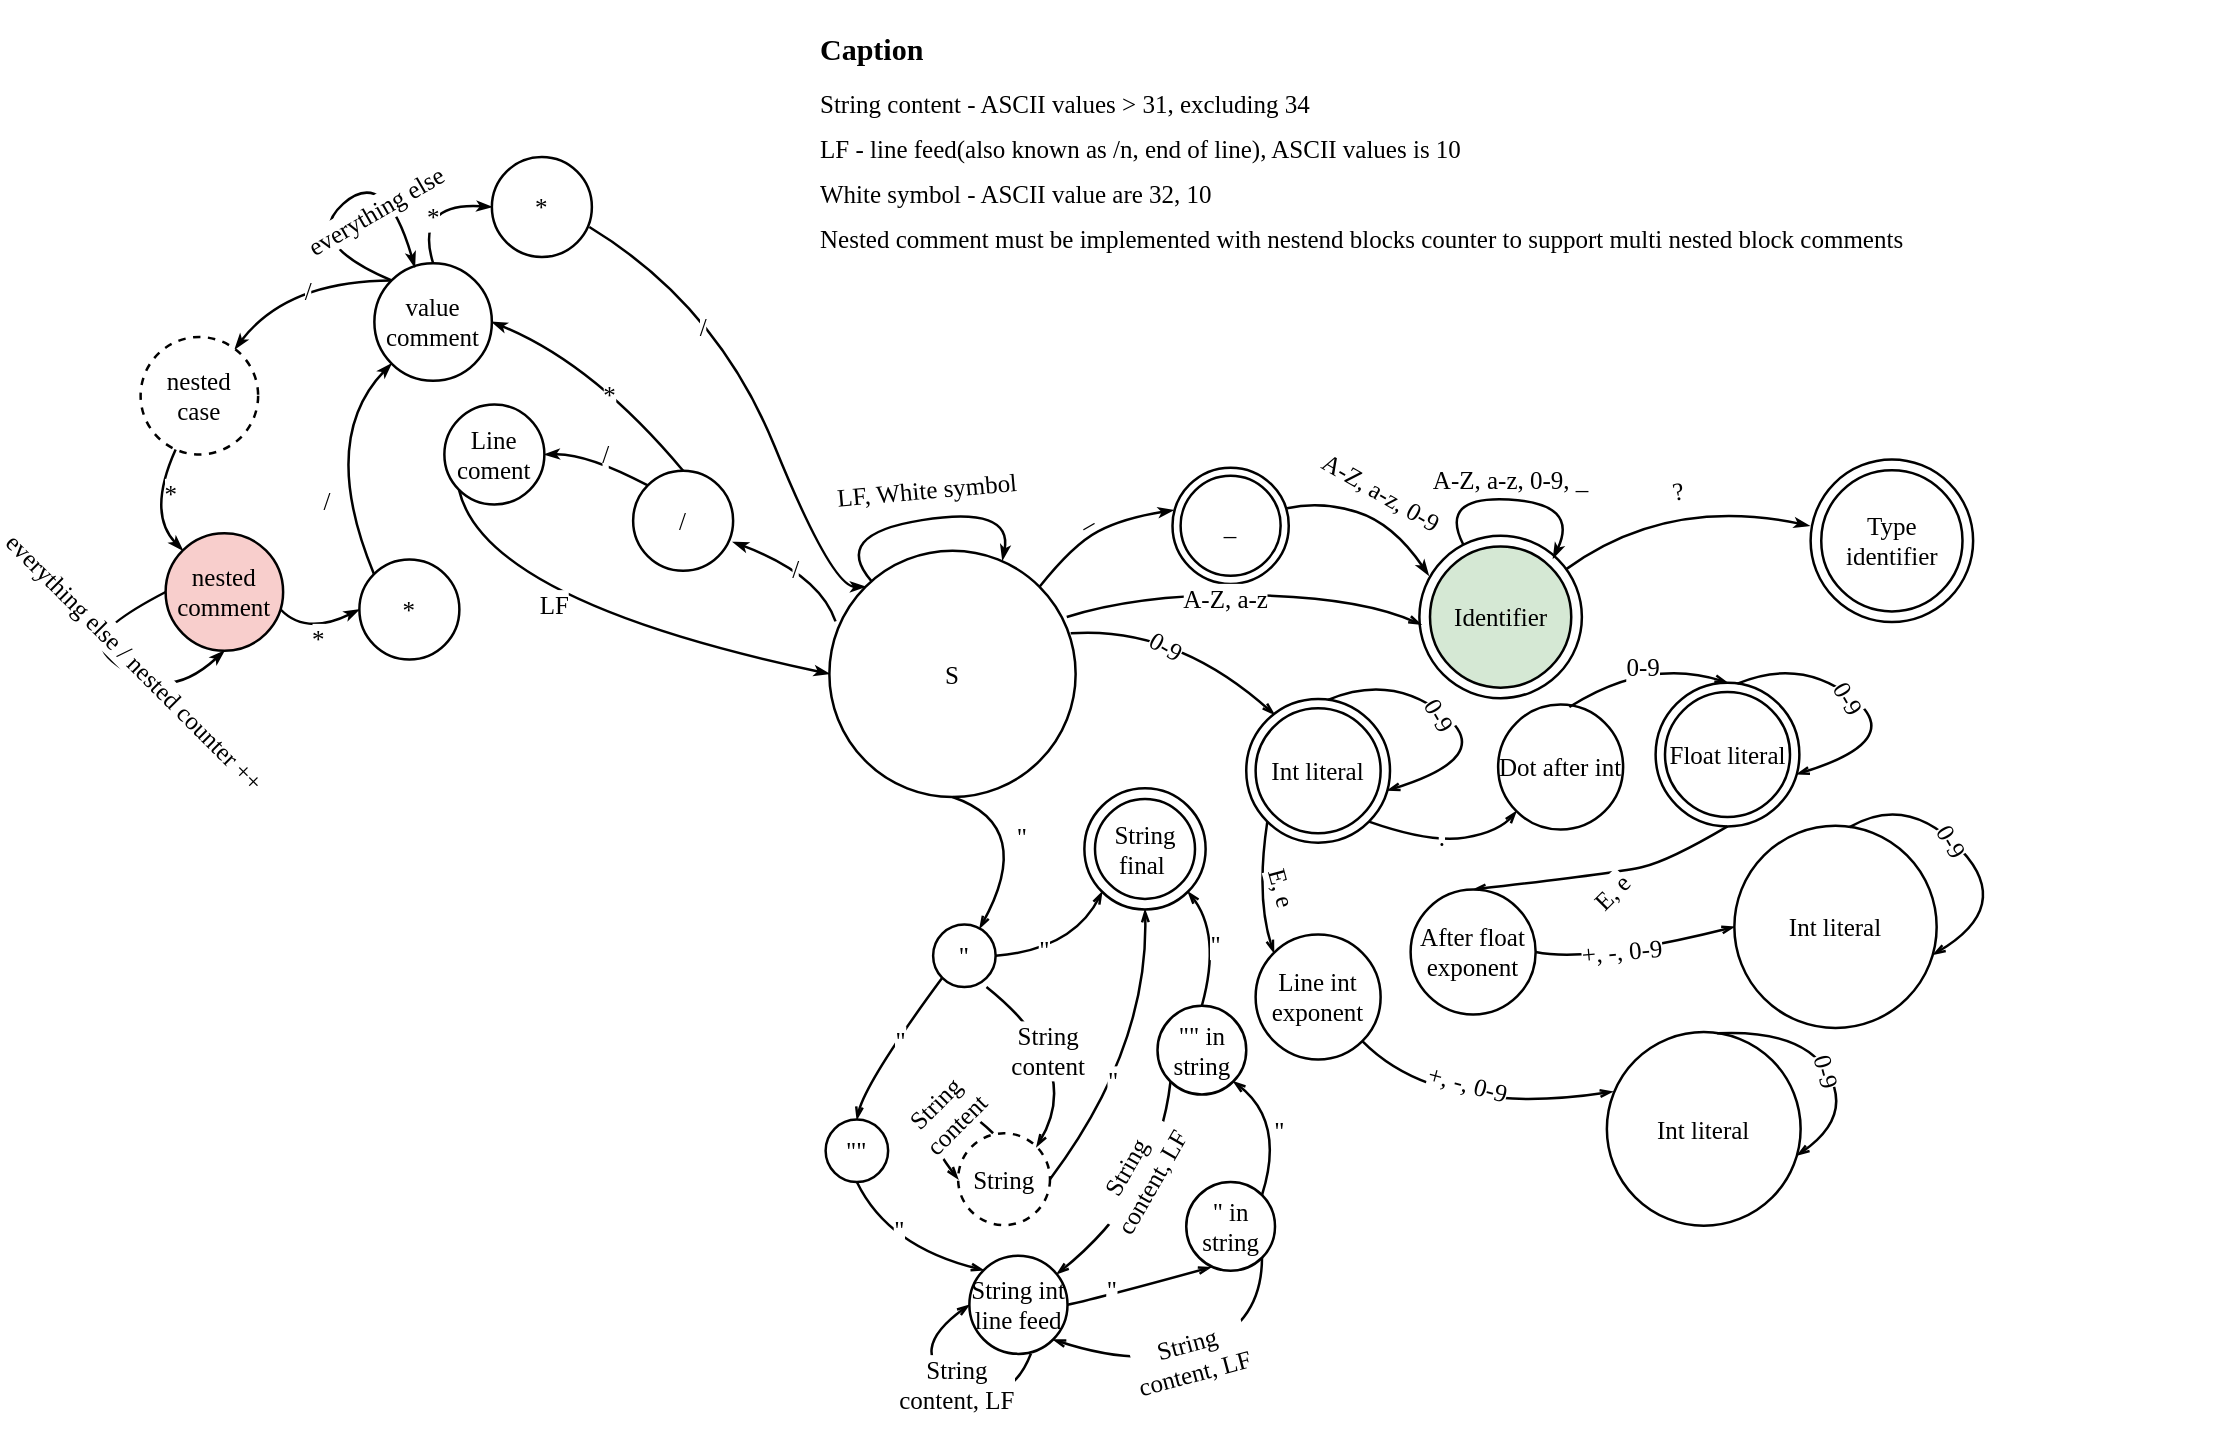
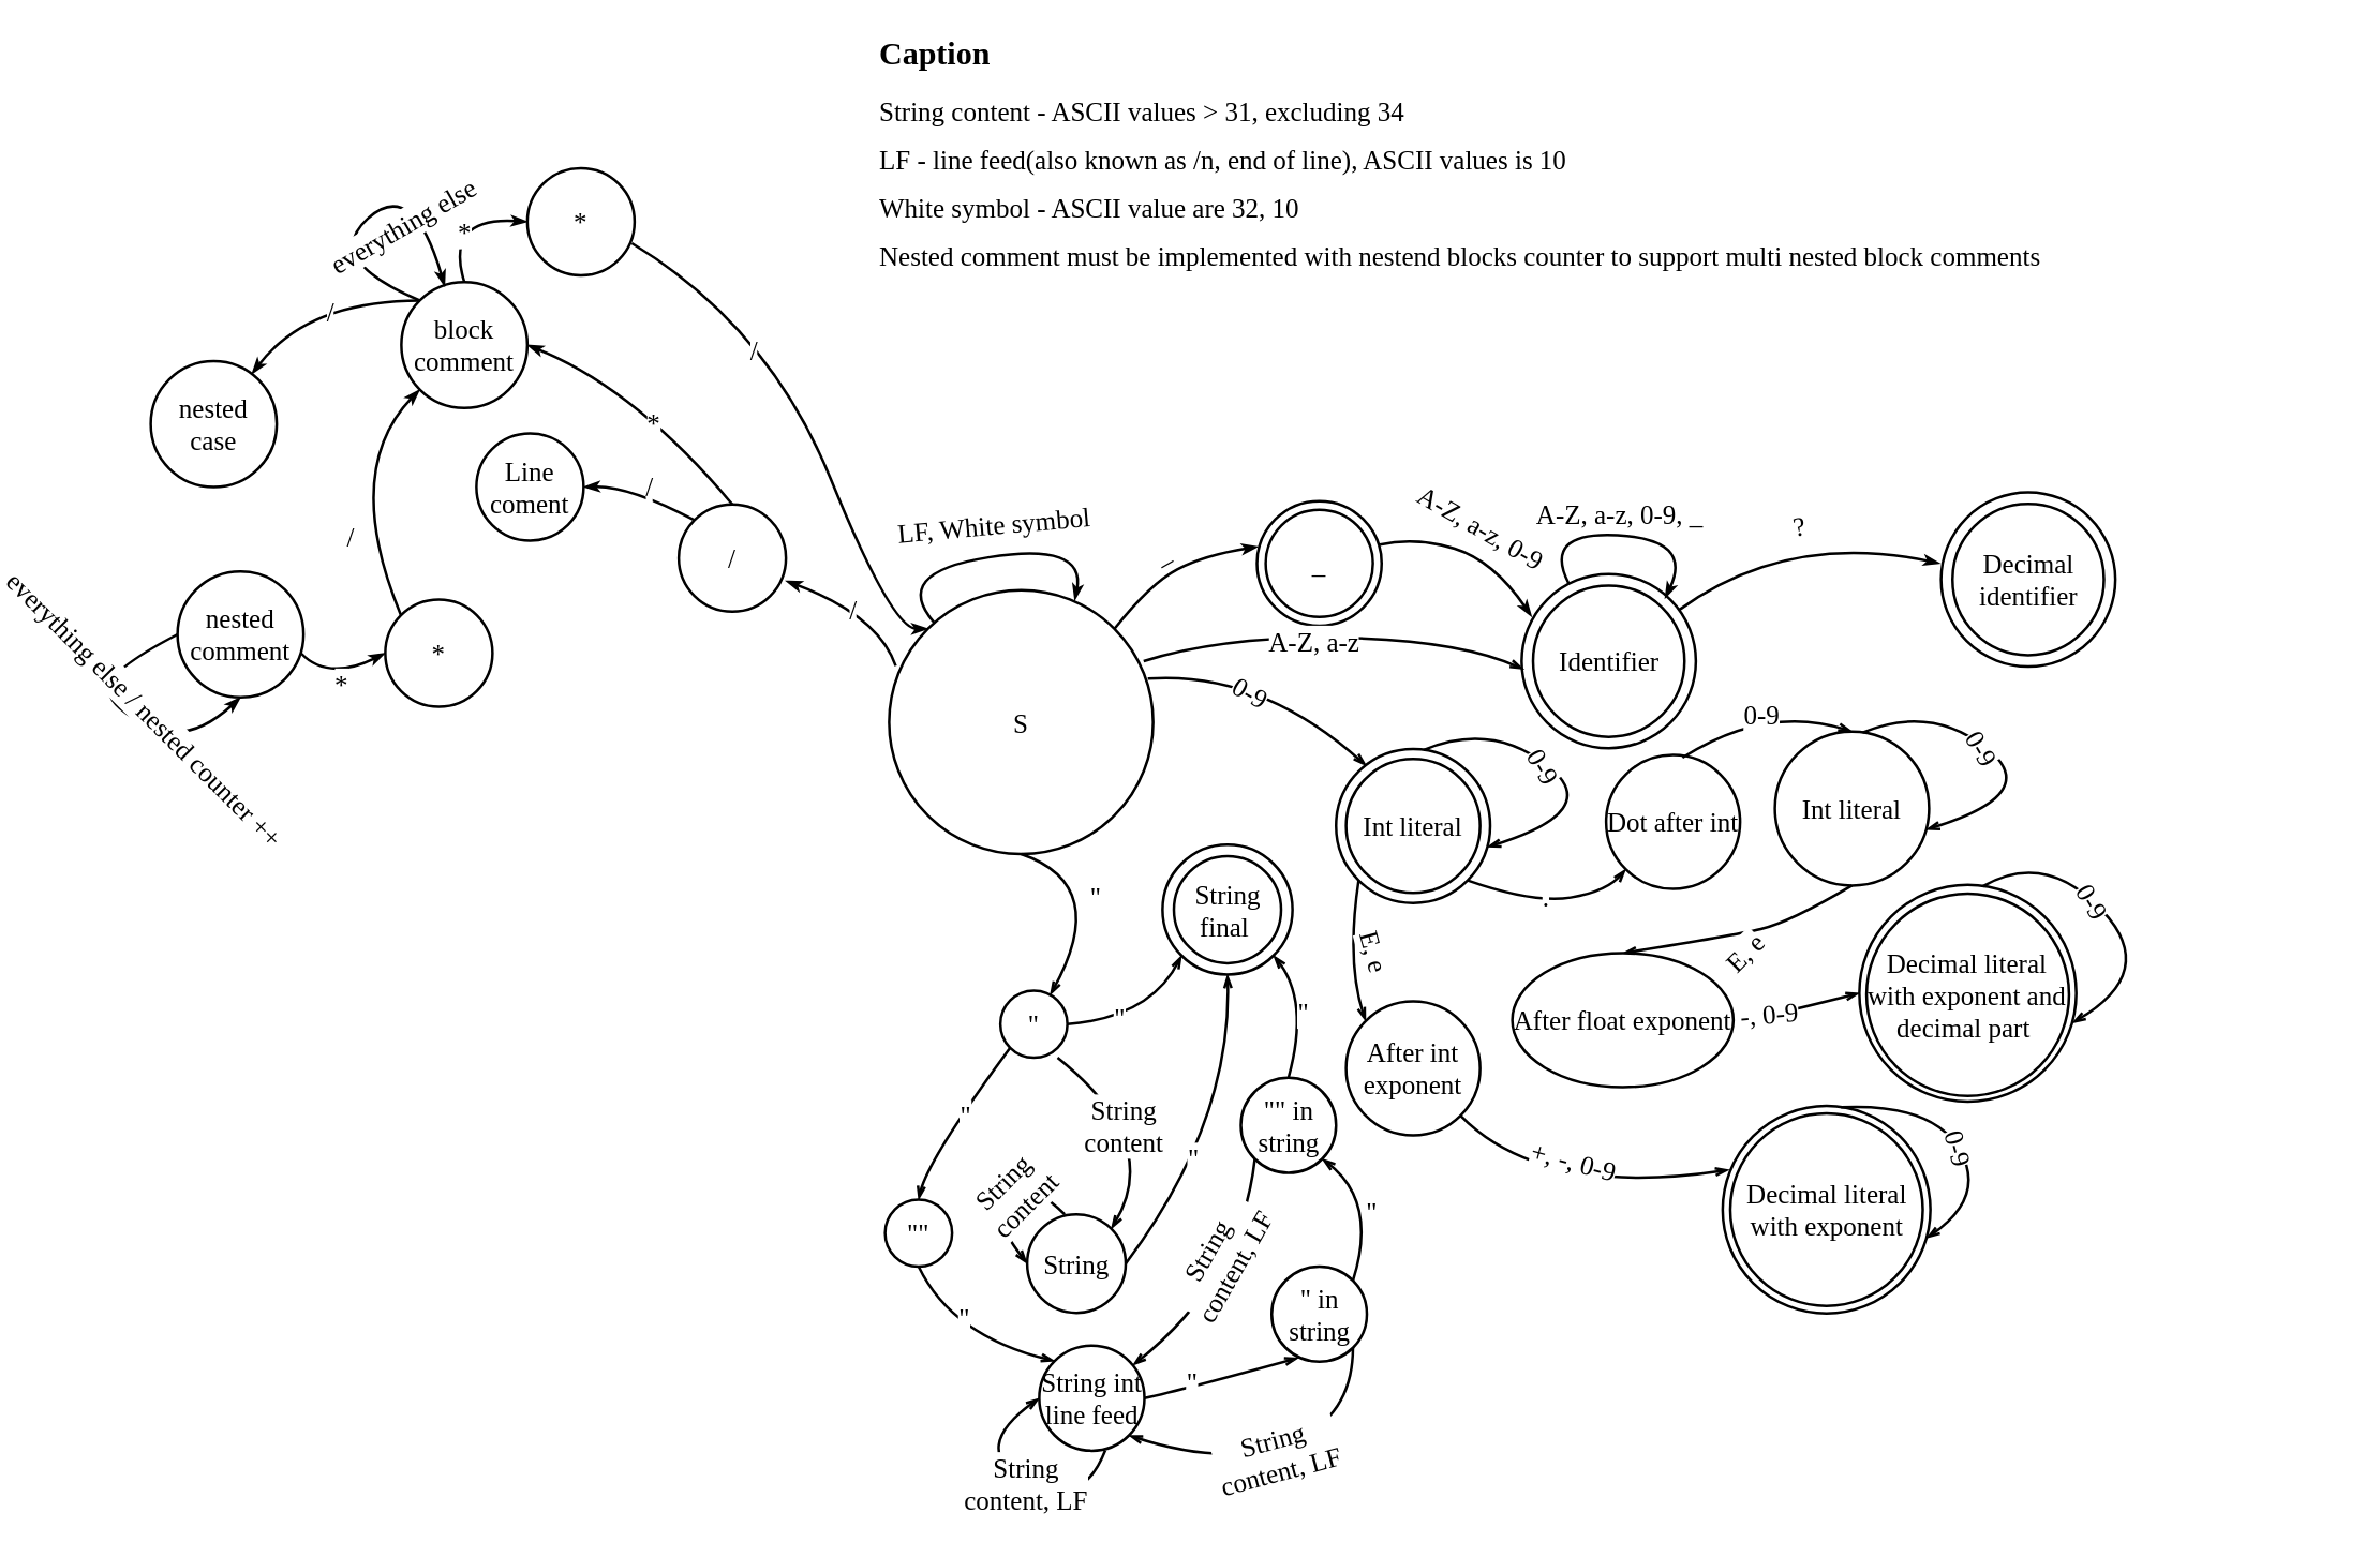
- <mxCell id="104" value="value comment" style="ellipse;whiteSpace=wrap;html=1;aspect=fixed;strokeWidth=2;fontFamily=Times New Roman;fontSize=20;" parent="1" vertex="1"><mxGeometry x="241" y="210" width="94" height="94" as="geometry" /></mxCell>
+ <mxCell id="104" value="block comment" style="ellipse;whiteSpace=wrap;html=1;aspect=fixed;strokeWidth=2;fontFamily=Times New Roman;fontSize=20;" parent="1" vertex="1"><mxGeometry x="241" y="210" width="94" height="94" as="geometry" /></mxCell>
- <mxCell id="112" value="nested &lt;br&gt;case" style="ellipse;whiteSpace=wrap;html=1;aspect=fixed;strokeWidth=2;fontFamily=Times New Roman;fontSize=20;dashed=1;" parent="1" vertex="1"><mxGeometry x="54" y="269" width="94" height="94" as="geometry" /></mxCell>
+ <mxCell id="112" value="nested &lt;br&gt;case" style="ellipse;whiteSpace=wrap;html=1;aspect=fixed;strokeWidth=2;fontFamily=Times New Roman;fontSize=20;" parent="1" vertex="1"><mxGeometry x="54" y="269" width="94" height="94" as="geometry" /></mxCell>
- <mxCell id="113" value="" style="curved=1;endArrow=classicThin;html=1;fontFamily=Times New Roman;fontSize=20;exitX=0.298;exitY=0.957;exitDx=0;exitDy=0;strokeWidth=2;endFill=1;entryX=0;entryY=0;entryDx=0;entryDy=0;exitPerimeter=0;" parent="1" source="112" target="115" edge="1"><mxGeometry width="50" height="50" relative="1" as="geometry"><mxPoint x="151" y="444.5" as="sourcePoint" /><mxPoint x="175" y="434" as="targetPoint" /><Array as="points"><mxPoint x="59" y="410" /></Array></mxGeometry></mxCell>
- <mxCell id="114" value="*" style="edgeLabel;html=1;align=center;verticalAlign=middle;resizable=0;points=[];fontSize=20;fontFamily=Times New Roman;labelBorderColor=none;spacingTop=0;rotation=0;" parent="113" vertex="1" connectable="0"><mxGeometry x="-0.27" y="-1" relative="1" as="geometry"><mxPoint x="11" y="2" as="offset" /></mxGeometry></mxCell>
- <mxCell id="19" value="&lt;span style=&quot;font-family: &amp;quot;Times New Roman&amp;quot;; font-size: 20px;&quot;&gt;Type identifier&lt;/span&gt;" style="ellipse;whiteSpace=wrap;html=1;aspect=fixed;perimeterSpacing=0;strokeWidth=2;" parent="17" vertex="1"><mxGeometry x="8.5" y="8.5" width="113" height="113" as="geometry" /></mxCell>
+ <mxCell id="19" value="&lt;span style=&quot;font-family: &amp;quot;Times New Roman&amp;quot;; font-size: 20px;&quot;&gt;Decimal identifier&lt;/span&gt;" style="ellipse;whiteSpace=wrap;html=1;aspect=fixed;perimeterSpacing=0;strokeWidth=2;" parent="17" vertex="1"><mxGeometry x="8.5" y="8.5" width="113" height="113" as="geometry" /></mxCell>
- <mxCell id="115" value="nested comment" style="ellipse;whiteSpace=wrap;html=1;aspect=fixed;strokeWidth=2;fontFamily=Times New Roman;fontSize=20;fillColor=#f8cecc;" parent="1" vertex="1"><mxGeometry x="74" y="426" width="94" height="94" as="geometry" /></mxCell>
+ <mxCell id="115" value="nested comment" style="ellipse;whiteSpace=wrap;html=1;aspect=fixed;strokeWidth=2;fontFamily=Times New Roman;fontSize=20;" parent="1" vertex="1"><mxGeometry x="74" y="426" width="94" height="94" as="geometry" /></mxCell>
- <mxCell id="100" value="" style="curved=1;endArrow=classicThin;html=1;fontFamily=Times New Roman;fontSize=20;exitX=0;exitY=1;exitDx=0;exitDy=0;strokeWidth=2;endFill=1;entryX=0;entryY=0.5;entryDx=0;entryDy=0;" parent="1" source="99" target="3" edge="1"><mxGeometry width="50" height="50" relative="1" as="geometry"><mxPoint x="469.716" y="397.716" as="sourcePoint" /><mxPoint x="410" y="330" as="targetPoint" /><Array as="points"><mxPoint x="329" y="480" /></Array></mxGeometry></mxCell>
- <mxCell id="101" value="LF" style="edgeLabel;html=1;align=center;verticalAlign=middle;resizable=0;points=[];fontSize=20;fontFamily=Times New Roman;labelBorderColor=none;spacingTop=0;rotation=0;" parent="100" vertex="1" connectable="0"><mxGeometry x="-0.27" y="-1" relative="1" as="geometry"><mxPoint x="12" y="-8" as="offset" /></mxGeometry></mxCell>
- <mxCell id="16" value="&lt;span style=&quot;font-size: 20px;&quot;&gt;Identifier&lt;/span&gt;" style="ellipse;whiteSpace=wrap;html=1;aspect=fixed;perimeterSpacing=0;strokeWidth=2;fontFamily=Times New Roman;fillColor=#d5e8d4;" parent="1" vertex="1"><mxGeometry x="1085.5" y="436.5" width="113" height="113" as="geometry" /></mxCell>
+ <mxCell id="16" value="&lt;span style=&quot;font-size: 20px;&quot;&gt;Identifier&lt;/span&gt;" style="ellipse;whiteSpace=wrap;html=1;aspect=fixed;perimeterSpacing=0;strokeWidth=2;fontFamily=Times New Roman;" parent="1" vertex="1"><mxGeometry x="1085.5" y="436.5" width="113" height="113" as="geometry" /></mxCell>
- <mxCell id="33" value="Float literal" style="ellipse;whiteSpace=wrap;html=1;aspect=fixed;strokeWidth=2;fontFamily=Times New Roman;fontSize=20;" parent="31" vertex="1"><mxGeometry x="7.5" y="7.5" width="100" height="100" as="geometry" /></mxCell>
+ <mxCell id="57" value="Decimal literal&lt;br&gt;with exponent and decimal part&amp;nbsp;" style="ellipse;whiteSpace=wrap;html=1;aspect=fixed;strokeWidth=2;fontFamily=Times New Roman;fontSize=20;" parent="53" vertex="1"><mxGeometry x="5.36" y="6.5" width="151.11" height="151.11" as="geometry" /></mxCell>
- <mxCell id="45" value="After float exponent" style="ellipse;whiteSpace=wrap;html=1;aspect=fixed;strokeWidth=2;fontFamily=Times New Roman;fontSize=20;" parent="1" vertex="1"><mxGeometry x="1070" y="711" width="100" height="100" as="geometry" /></mxCell>
+ <mxCell id="45" value="After float exponent" style="ellipse;whiteSpace=wrap;html=1;aspect=fixed;strokeWidth=2;fontFamily=Times New Roman;fontSize=20;" parent="1" vertex="1"><mxGeometry x="1070" y="711" width="165" height="100" as="geometry" /></mxCell>
- <mxCell id="38" value="Line int exponent" style="ellipse;whiteSpace=wrap;html=1;aspect=fixed;strokeWidth=2;fontFamily=Times New Roman;fontSize=20;" parent="1" vertex="1"><mxGeometry x="946" y="747" width="100" height="100" as="geometry" /></mxCell>
+ <mxCell id="38" value="After int exponent" style="ellipse;whiteSpace=wrap;html=1;aspect=fixed;strokeWidth=2;fontFamily=Times New Roman;fontSize=20;" parent="1" vertex="1"><mxGeometry x="946" y="747" width="100" height="100" as="geometry" /></mxCell>
+ <mxCell id="50" value="&lt;font style=&quot;font-size: 20px;&quot;&gt;Decimal literal with exponent&lt;/font&gt;" style="ellipse;whiteSpace=wrap;html=1;aspect=fixed;strokeWidth=2;fontFamily=Times New Roman;fontSize=20;" parent="1" vertex="1"><mxGeometry x="1232.67" y="830.67" width="143.65" height="143.65" as="geometry" /></mxCell>
- <mxCell id="58" value="String" style="ellipse;whiteSpace=wrap;html=1;aspect=fixed;strokeWidth=2;fontFamily=Times New Roman;fontSize=20;dashed=1;" parent="1" vertex="1"><mxGeometry x="708" y="906" width="73.5" height="73.5" as="geometry" /></mxCell>
+ <mxCell id="58" value="String" style="ellipse;whiteSpace=wrap;html=1;aspect=fixed;strokeWidth=2;fontFamily=Times New Roman;fontSize=20;" parent="1" vertex="1"><mxGeometry x="708" y="906" width="73.5" height="73.5" as="geometry" /></mxCell>
